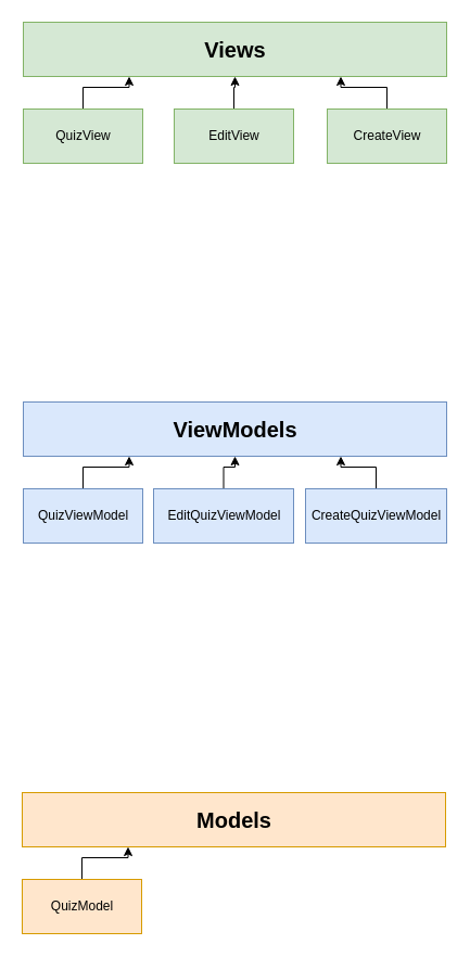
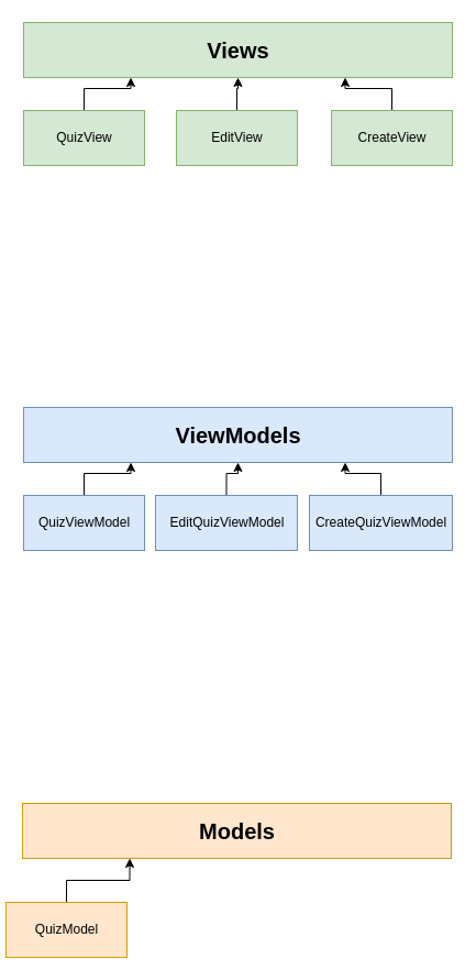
- <mxCell id="18" value="QuizModel" style="html=1;fillColor=#ffe6cc;strokeColor=#d79b00;" vertex="1" parent="1"><mxGeometry x="20" y="810" width="110" height="50" as="geometry" /></mxCell>
+ <mxCell id="18" value="QuizModel" style="html=1;fillColor=#ffe6cc;strokeColor=#d79b00;" vertex="1" parent="1"><mxGeometry x="5" y="820" width="110" height="50" as="geometry" /></mxCell>
